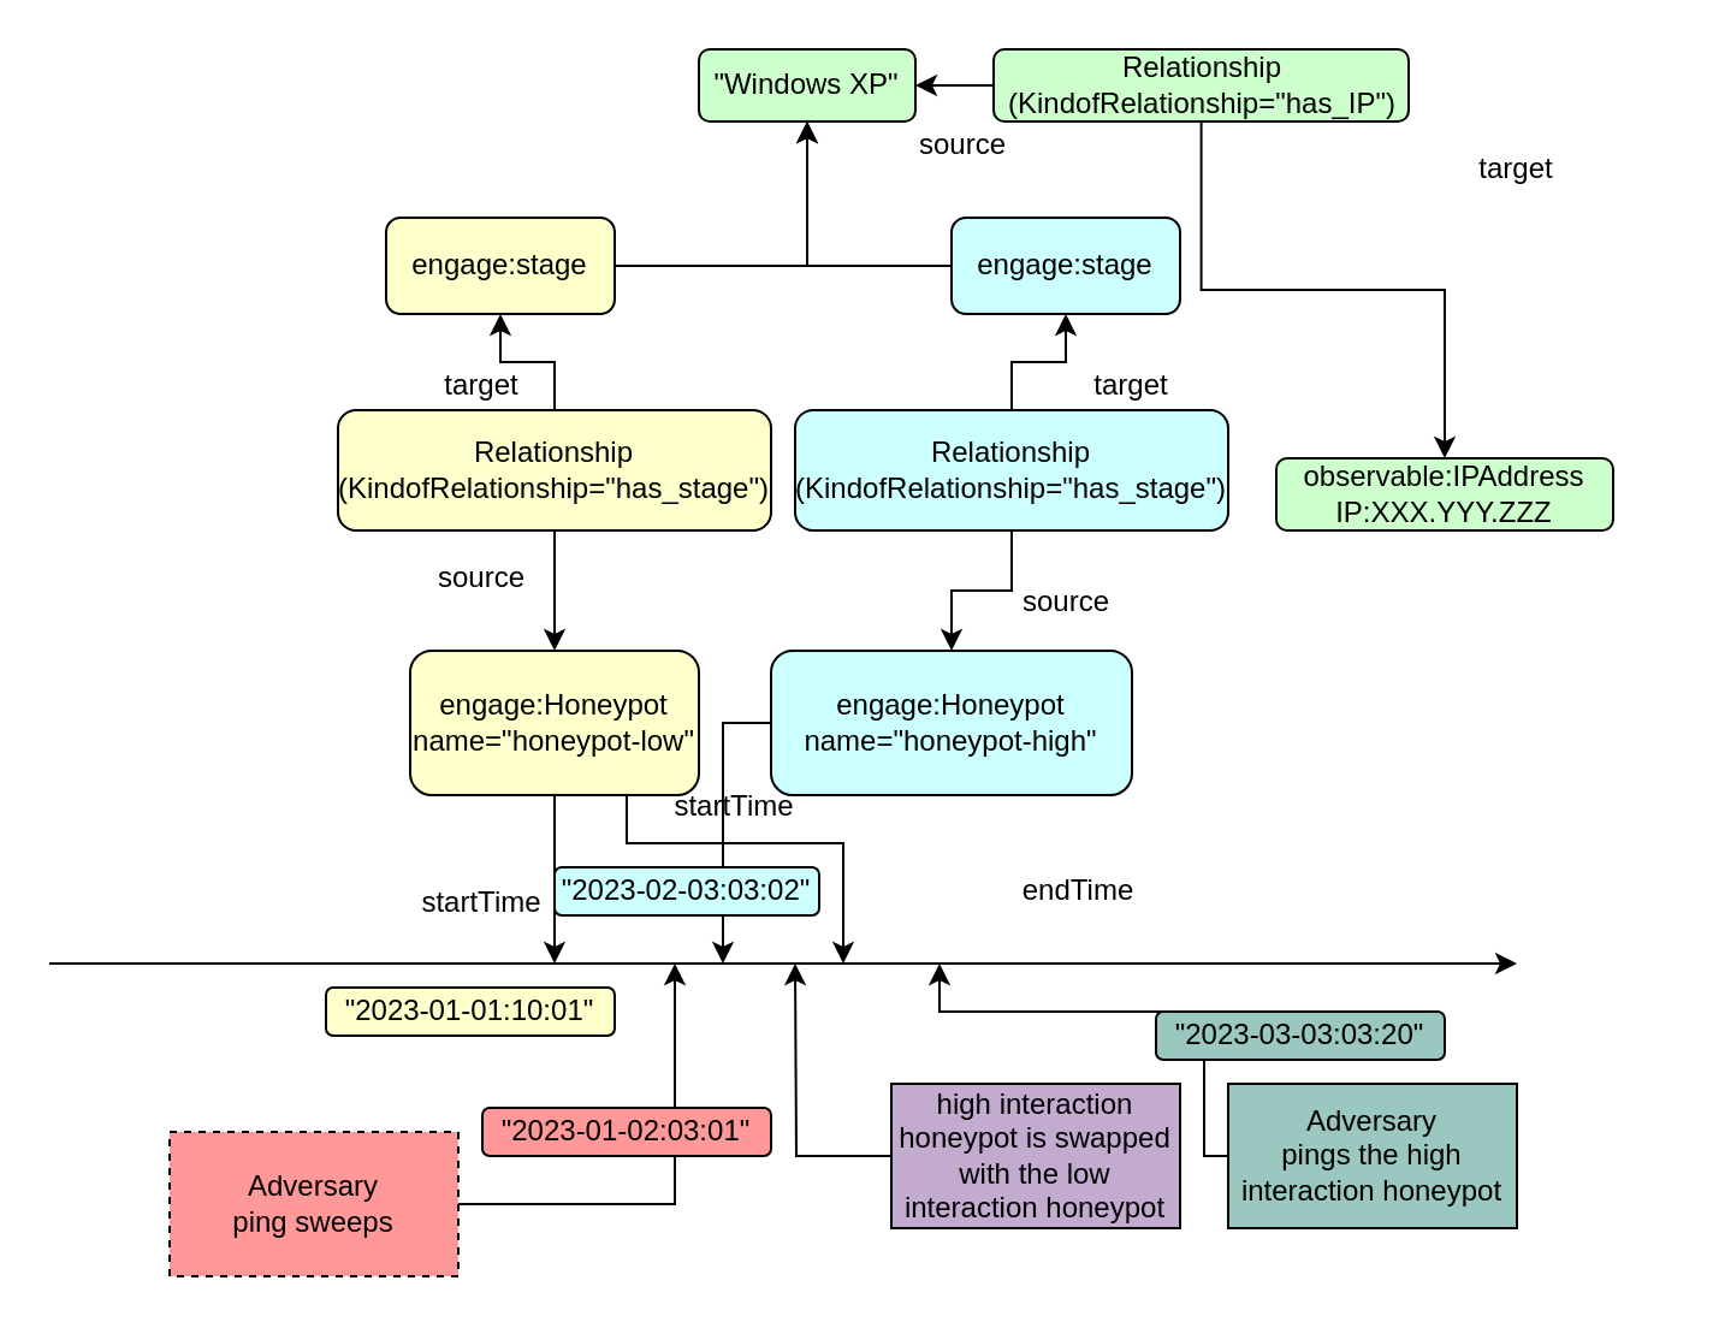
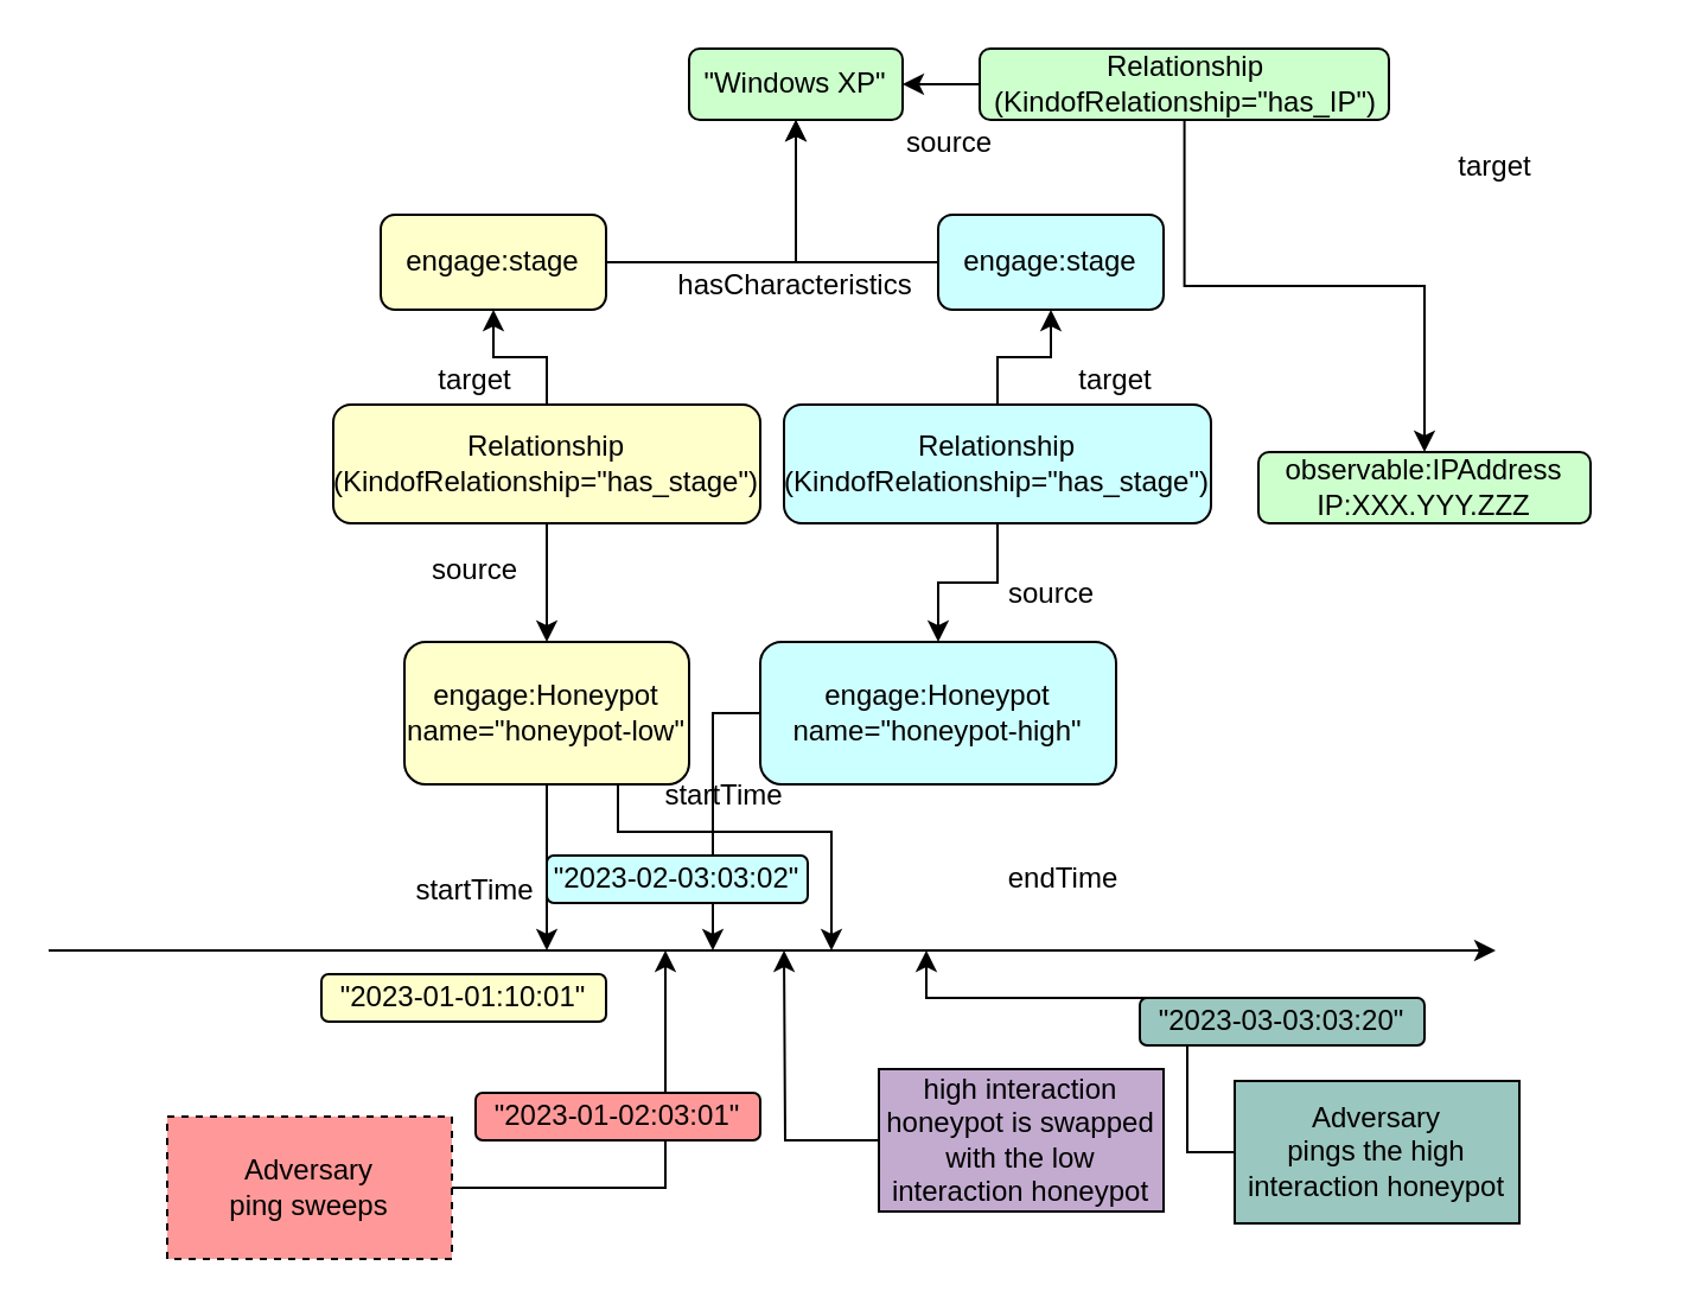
+ <mxCell id="10" value="hasCharacteristics" style="text;html=1;strokeColor=none;fillColor=none;align=center;verticalAlign=middle;whiteSpace=wrap;rounded=0;" vertex="1" parent="1"><mxGeometry x="275" y="110" width="120" height="20" as="geometry" /></mxCell>
- <mxCell id="32" value="&lt;div&gt;Adversary&lt;/div&gt;&lt;div&gt;pings the high interaction honeypot&lt;br&gt;&lt;/div&gt;" style="rounded=0;whiteSpace=wrap;html=1;fillColor=#9AC7BF;" vertex="1" parent="1"><mxGeometry x="510" y="450" width="120" height="60" as="geometry" /></mxCell>
+ <mxCell id="32" value="&lt;div&gt;Adversary&lt;/div&gt;&lt;div&gt;pings the high interaction honeypot&lt;br&gt;&lt;/div&gt;" style="rounded=0;whiteSpace=wrap;html=1;fillColor=#9AC7BF;" vertex="1" parent="1"><mxGeometry x="520" y="455" width="120" height="60" as="geometry" /></mxCell>
